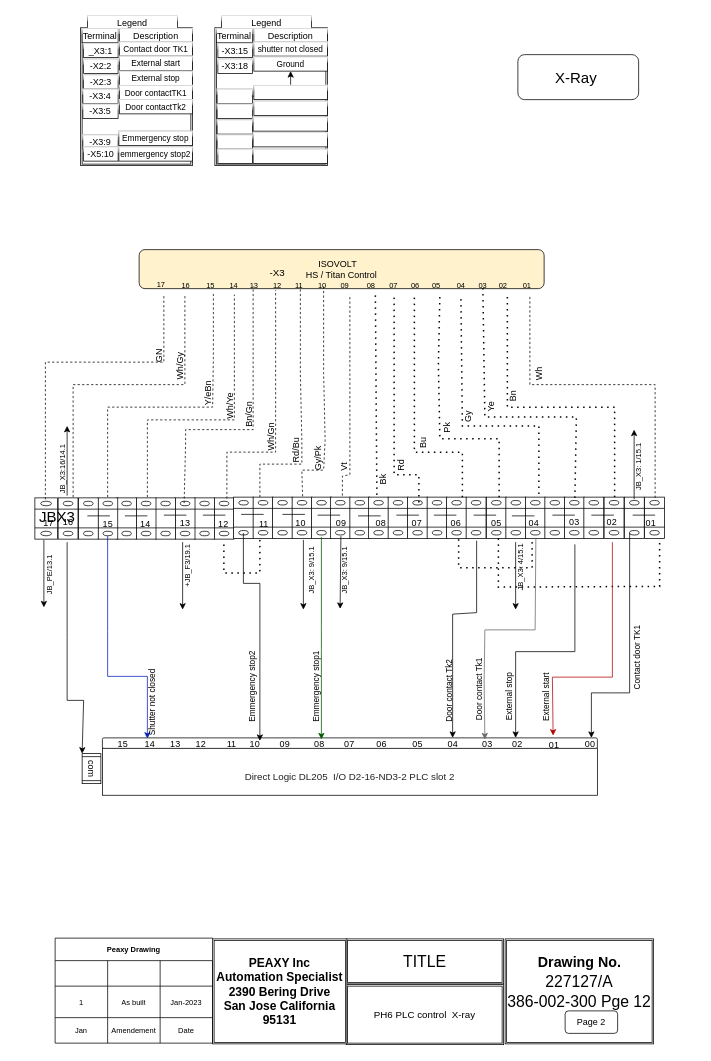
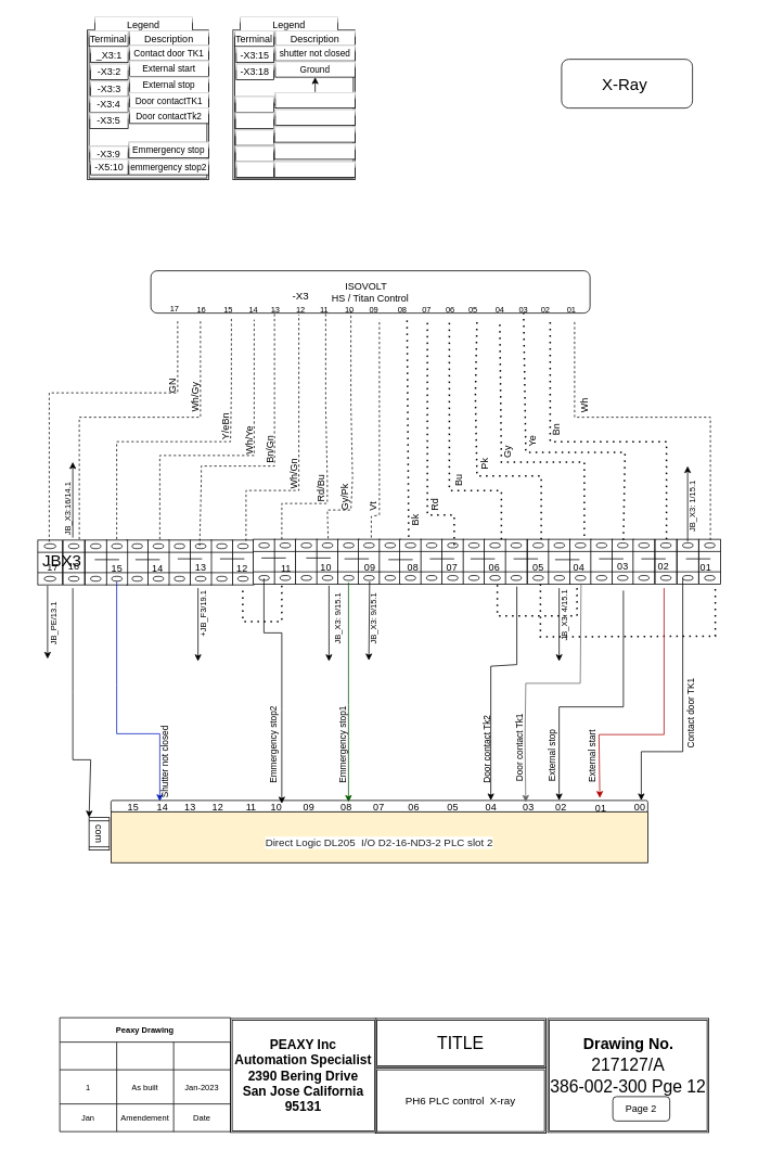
- <mxCell id="28" value="-X2:2" style="rounded=0;whiteSpace=wrap;html=1;glass=1;gradientColor=none;" parent="1" vertex="1"><mxGeometry x="111" y="78" width="46" height="19" as="geometry" /></mxCell>
+ <mxCell id="28" value="-X3:2" style="rounded=0;whiteSpace=wrap;html=1;glass=1;gradientColor=none;" parent="1" vertex="1"><mxGeometry x="111" y="78" width="46" height="19" as="geometry" /></mxCell>
- <mxCell id="29" value="-X2:3" style="rounded=0;whiteSpace=wrap;html=1;glass=1;gradientColor=none;" parent="1" vertex="1"><mxGeometry x="111" y="99" width="46" height="19" as="geometry" /></mxCell>
+ <mxCell id="29" value="-X3:3" style="rounded=0;whiteSpace=wrap;html=1;glass=1;gradientColor=none;" parent="1" vertex="1"><mxGeometry x="111" y="99" width="46" height="19" as="geometry" /></mxCell>
- <mxCell id="41" value="&amp;nbsp; &amp;nbsp; ISOVOLT&amp;nbsp; &amp;nbsp; &amp;nbsp; &amp;nbsp;&lt;br&gt;HS / Titan Control" style="rounded=1;whiteSpace=wrap;html=1;fillColor=#fff2cc;" parent="1" vertex="1"><mxGeometry x="185" y="332" width="540" height="52" as="geometry" /></mxCell>
+ <mxCell id="41" value="&amp;nbsp; &amp;nbsp; ISOVOLT&amp;nbsp; &amp;nbsp; &amp;nbsp; &amp;nbsp;&lt;br&gt;HS / Titan Control" style="rounded=1;whiteSpace=wrap;html=1;" parent="1" vertex="1"><mxGeometry x="185" y="332" width="540" height="52" as="geometry" /></mxCell>
- <mxCell id="81" value="&lt;br style=&quot;color: rgb(34, 34, 34); font-family: Arial, Helvetica, sans-serif; font-size: small; text-align: start; background-color: rgb(255, 255, 255);&quot;&gt;&lt;span style=&quot;color: rgb(34, 34, 34); font-family: Arial, Helvetica, sans-serif; font-size: small; text-align: start; background-color: rgb(255, 255, 255);&quot;&gt;Direct Logic DL205&amp;nbsp; I/O D2-16-ND3-2 PLC slot 2&lt;/span&gt;" style="whiteSpace=wrap;html=1;align=center;treeFolding=1;treeMoving=1;newEdgeStyle={&quot;edgeStyle&quot;:&quot;elbowEdgeStyle&quot;,&quot;startArrow&quot;:&quot;none&quot;,&quot;endArrow&quot;:&quot;none&quot;};" parent="1" vertex="1"><mxGeometry x="136" y="996.5" width="660" height="63" as="geometry" /></mxCell>
+ <mxCell id="81" value="&lt;br style=&quot;color: rgb(34, 34, 34); font-family: Arial, Helvetica, sans-serif; font-size: small; text-align: start; background-color: rgb(255, 255, 255);&quot;&gt;&lt;span style=&quot;color: rgb(34, 34, 34); font-family: Arial, Helvetica, sans-serif; font-size: small; text-align: start; background-color: rgb(255, 255, 255);&quot;&gt;Direct Logic DL205&amp;nbsp; I/O D2-16-ND3-2 PLC slot 2&lt;/span&gt;" style="whiteSpace=wrap;html=1;align=center;treeFolding=1;treeMoving=1;newEdgeStyle={&quot;edgeStyle&quot;:&quot;elbowEdgeStyle&quot;,&quot;startArrow&quot;:&quot;none&quot;,&quot;endArrow&quot;:&quot;none&quot;};fillColor=#fff2cc;" parent="1" vertex="1"><mxGeometry x="136" y="996.5" width="660" height="63" as="geometry" /></mxCell>
- <mxCell id="62" value="&lt;span style=&quot;font-size: 21px;&quot;&gt;227127/A&lt;br&gt;386-002-300 Pge 12&lt;br&gt;&lt;/span&gt;" style="shape=ext;double=1;rounded=0;whiteSpace=wrap;html=1;fontSize=13;strokeWidth=1;" parent="1" vertex="1"><mxGeometry x="673" y="1251" width="198" height="140" as="geometry" /></mxCell>
+ <mxCell id="62" value="&lt;span style=&quot;font-size: 21px;&quot;&gt;217127/A&lt;br&gt;386-002-300 Pge 12&lt;br&gt;&lt;/span&gt;" style="shape=ext;double=1;rounded=0;whiteSpace=wrap;html=1;fontSize=13;strokeWidth=1;" parent="1" vertex="1"><mxGeometry x="673" y="1251" width="198" height="140" as="geometry" /></mxCell>
